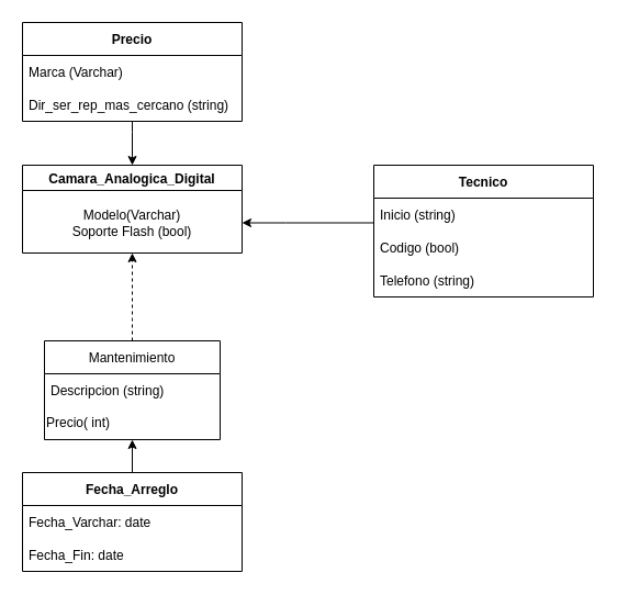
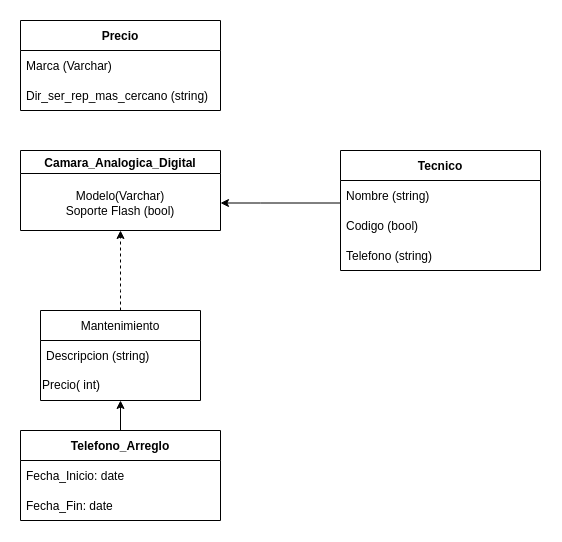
- <mxCell id="2" style="edgeStyle=orthogonalEdgeStyle;rounded=0;orthogonalLoop=1;jettySize=auto;html=1;entryX=0.5;entryY=0;entryDx=0;entryDy=0;" parent="1" source="3" target="6" edge="1"><mxGeometry relative="1" as="geometry"><Array as="points"><mxPoint x="120" y="120" /><mxPoint x="120" y="120" /></Array></mxGeometry></mxCell>
- <mxCell id="9" value="Inicio (string)" style="text;strokeColor=none;fillColor=none;align=left;verticalAlign=middle;spacingLeft=4;spacingRight=4;overflow=hidden;points=[[0,0.5],[1,0.5]];portConstraint=eastwest;rotatable=0;" parent="8" vertex="1"><mxGeometry y="30" width="200" height="30" as="geometry" /></mxCell>
+ <mxCell id="9" value="Nombre (string)" style="text;strokeColor=none;fillColor=none;align=left;verticalAlign=middle;spacingLeft=4;spacingRight=4;overflow=hidden;points=[[0,0.5],[1,0.5]];portConstraint=eastwest;rotatable=0;" parent="8" vertex="1"><mxGeometry y="30" width="200" height="30" as="geometry" /></mxCell>
- <mxCell id="18" value="Fecha_Arreglo" style="swimlane;fontStyle=1;childLayout=stackLayout;horizontal=1;startSize=30;horizontalStack=0;resizeParent=1;resizeParentMax=0;resizeLast=0;collapsible=1;marginBottom=0;" parent="1" vertex="1"><mxGeometry x="20" y="430" width="200" height="90" as="geometry" /></mxCell>
+ <mxCell id="18" value="Telefono_Arreglo" style="swimlane;fontStyle=1;childLayout=stackLayout;horizontal=1;startSize=30;horizontalStack=0;resizeParent=1;resizeParentMax=0;resizeLast=0;collapsible=1;marginBottom=0;" parent="1" vertex="1"><mxGeometry x="20" y="430" width="200" height="90" as="geometry" /></mxCell>
- <mxCell id="19" value="Fecha_Varchar: date" style="text;strokeColor=none;fillColor=none;align=left;verticalAlign=middle;spacingLeft=4;spacingRight=4;overflow=hidden;points=[[0,0.5],[1,0.5]];portConstraint=eastwest;rotatable=0;" parent="18" vertex="1"><mxGeometry y="30" width="200" height="30" as="geometry" /></mxCell>
+ <mxCell id="19" value="Fecha_Inicio: date" style="text;strokeColor=none;fillColor=none;align=left;verticalAlign=middle;spacingLeft=4;spacingRight=4;overflow=hidden;points=[[0,0.5],[1,0.5]];portConstraint=eastwest;rotatable=0;" parent="18" vertex="1"><mxGeometry y="30" width="200" height="30" as="geometry" /></mxCell>
